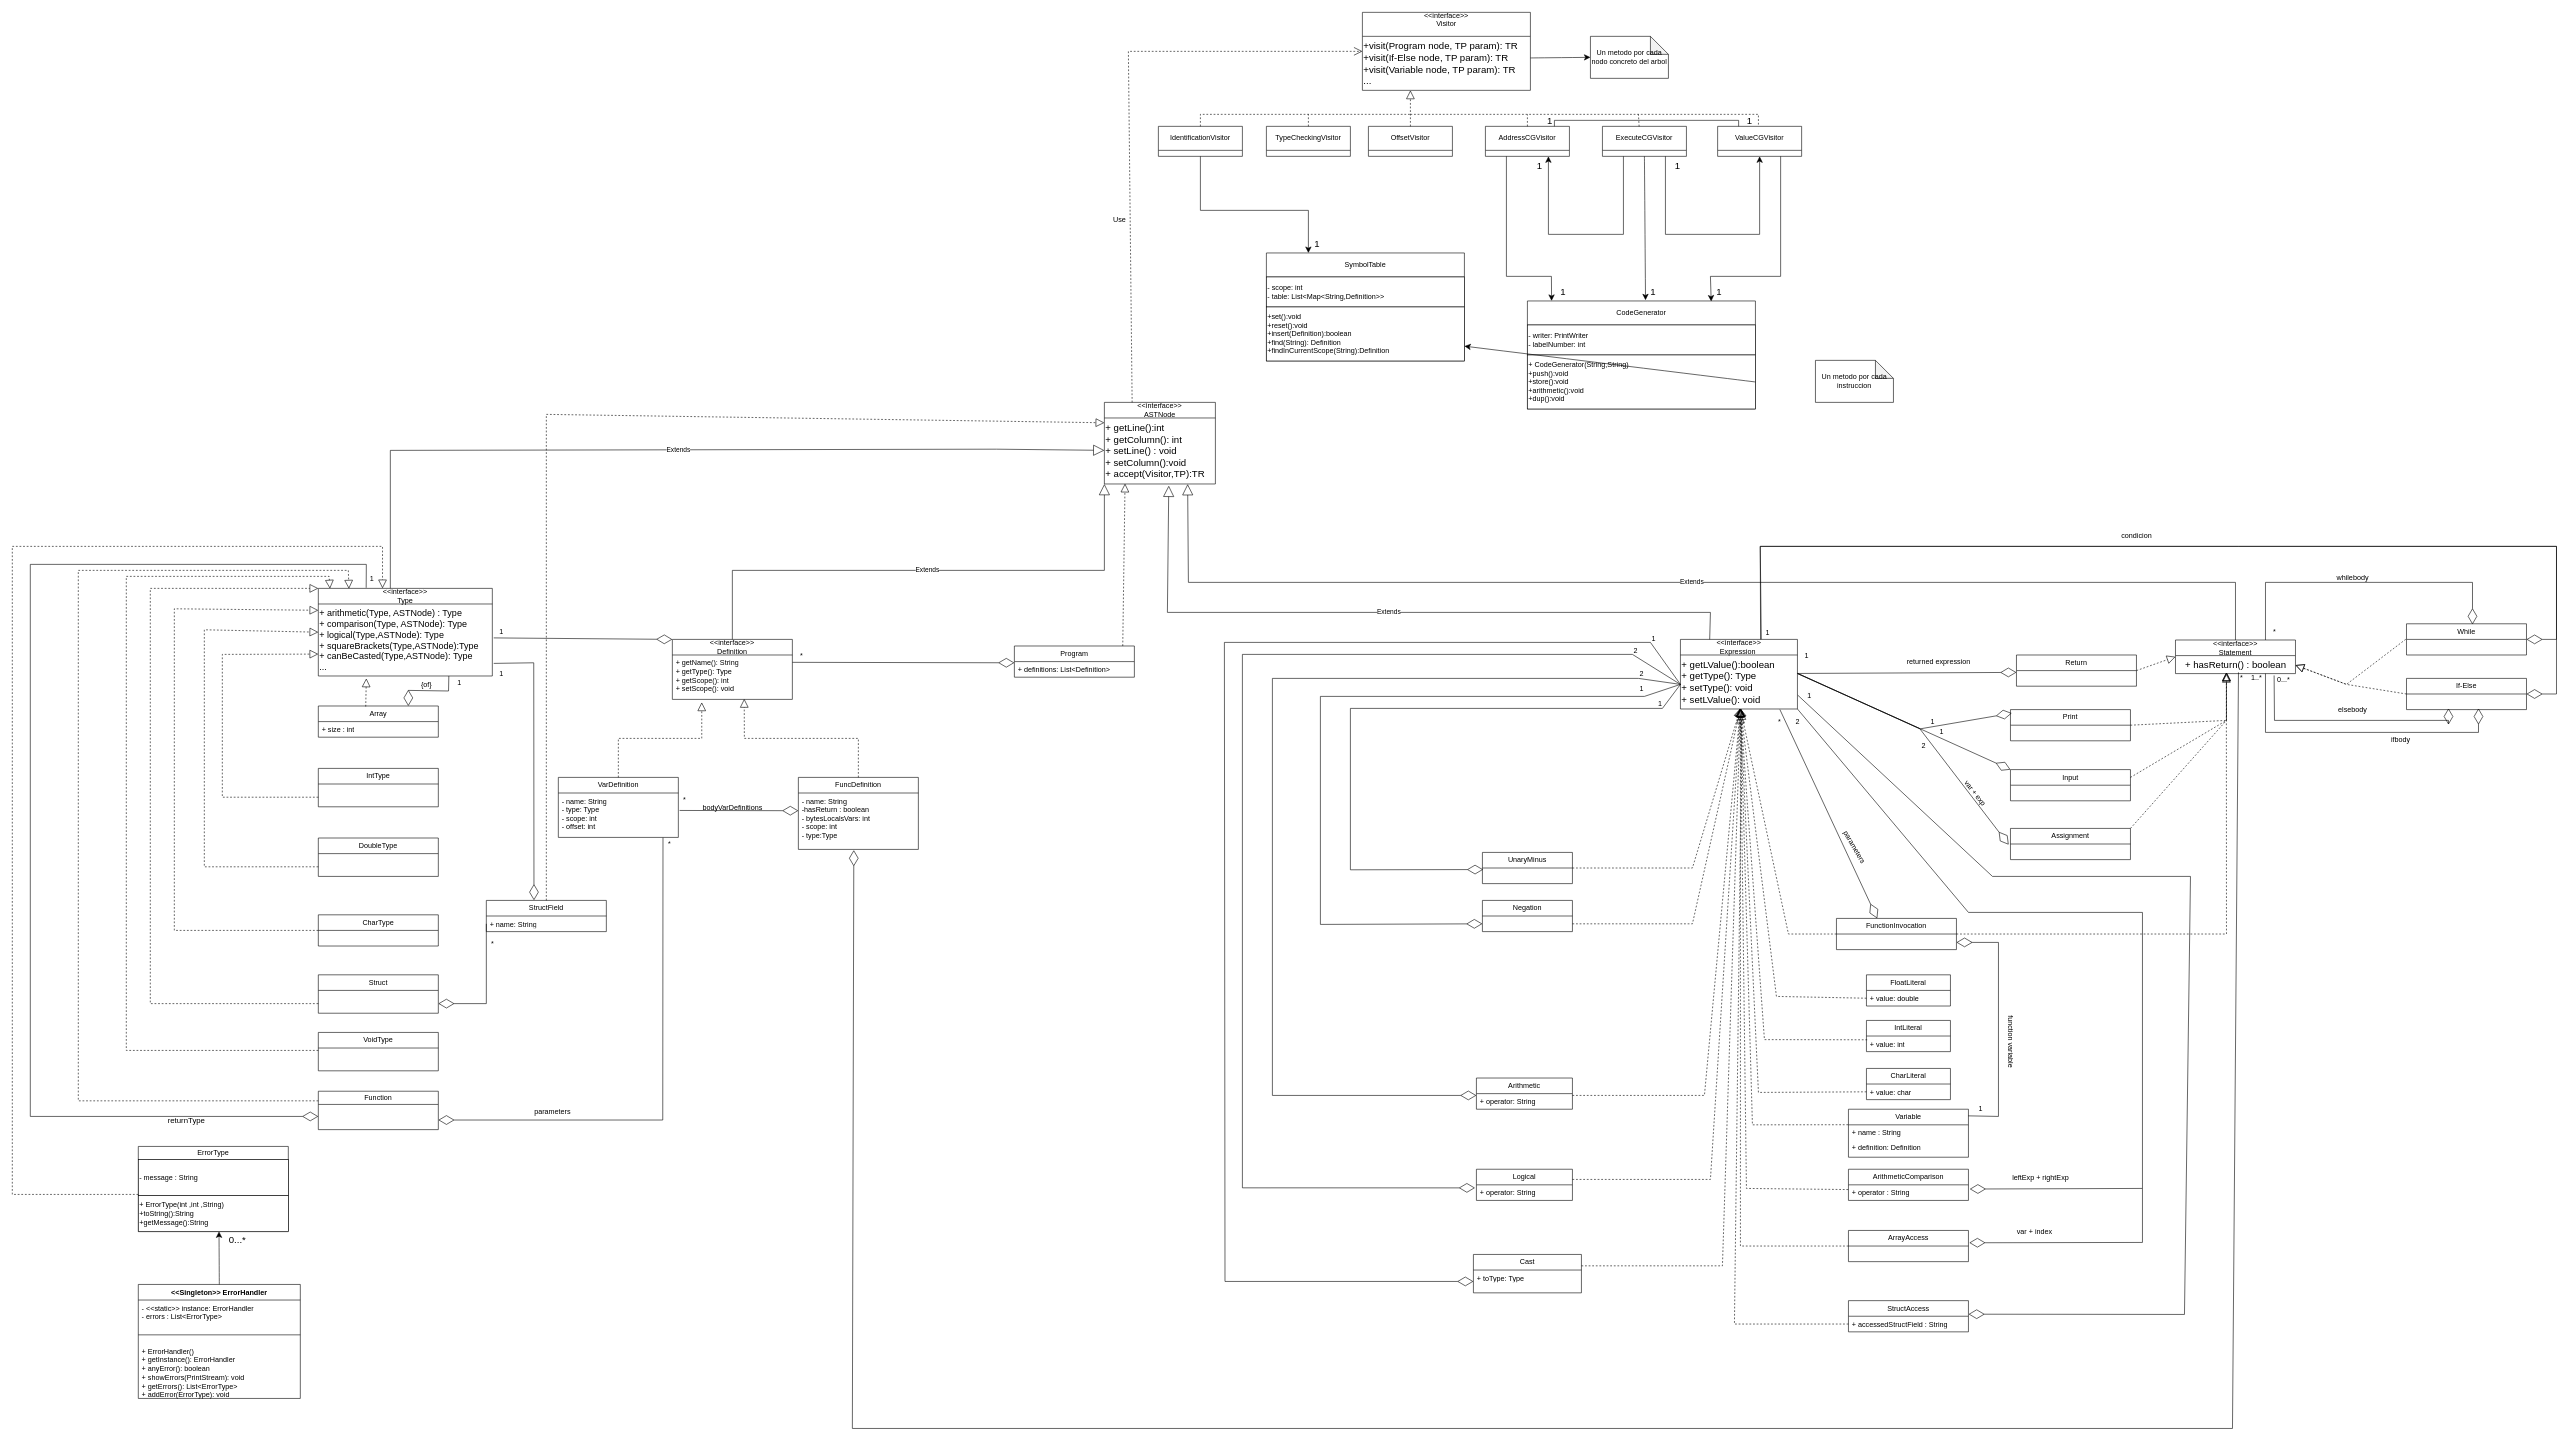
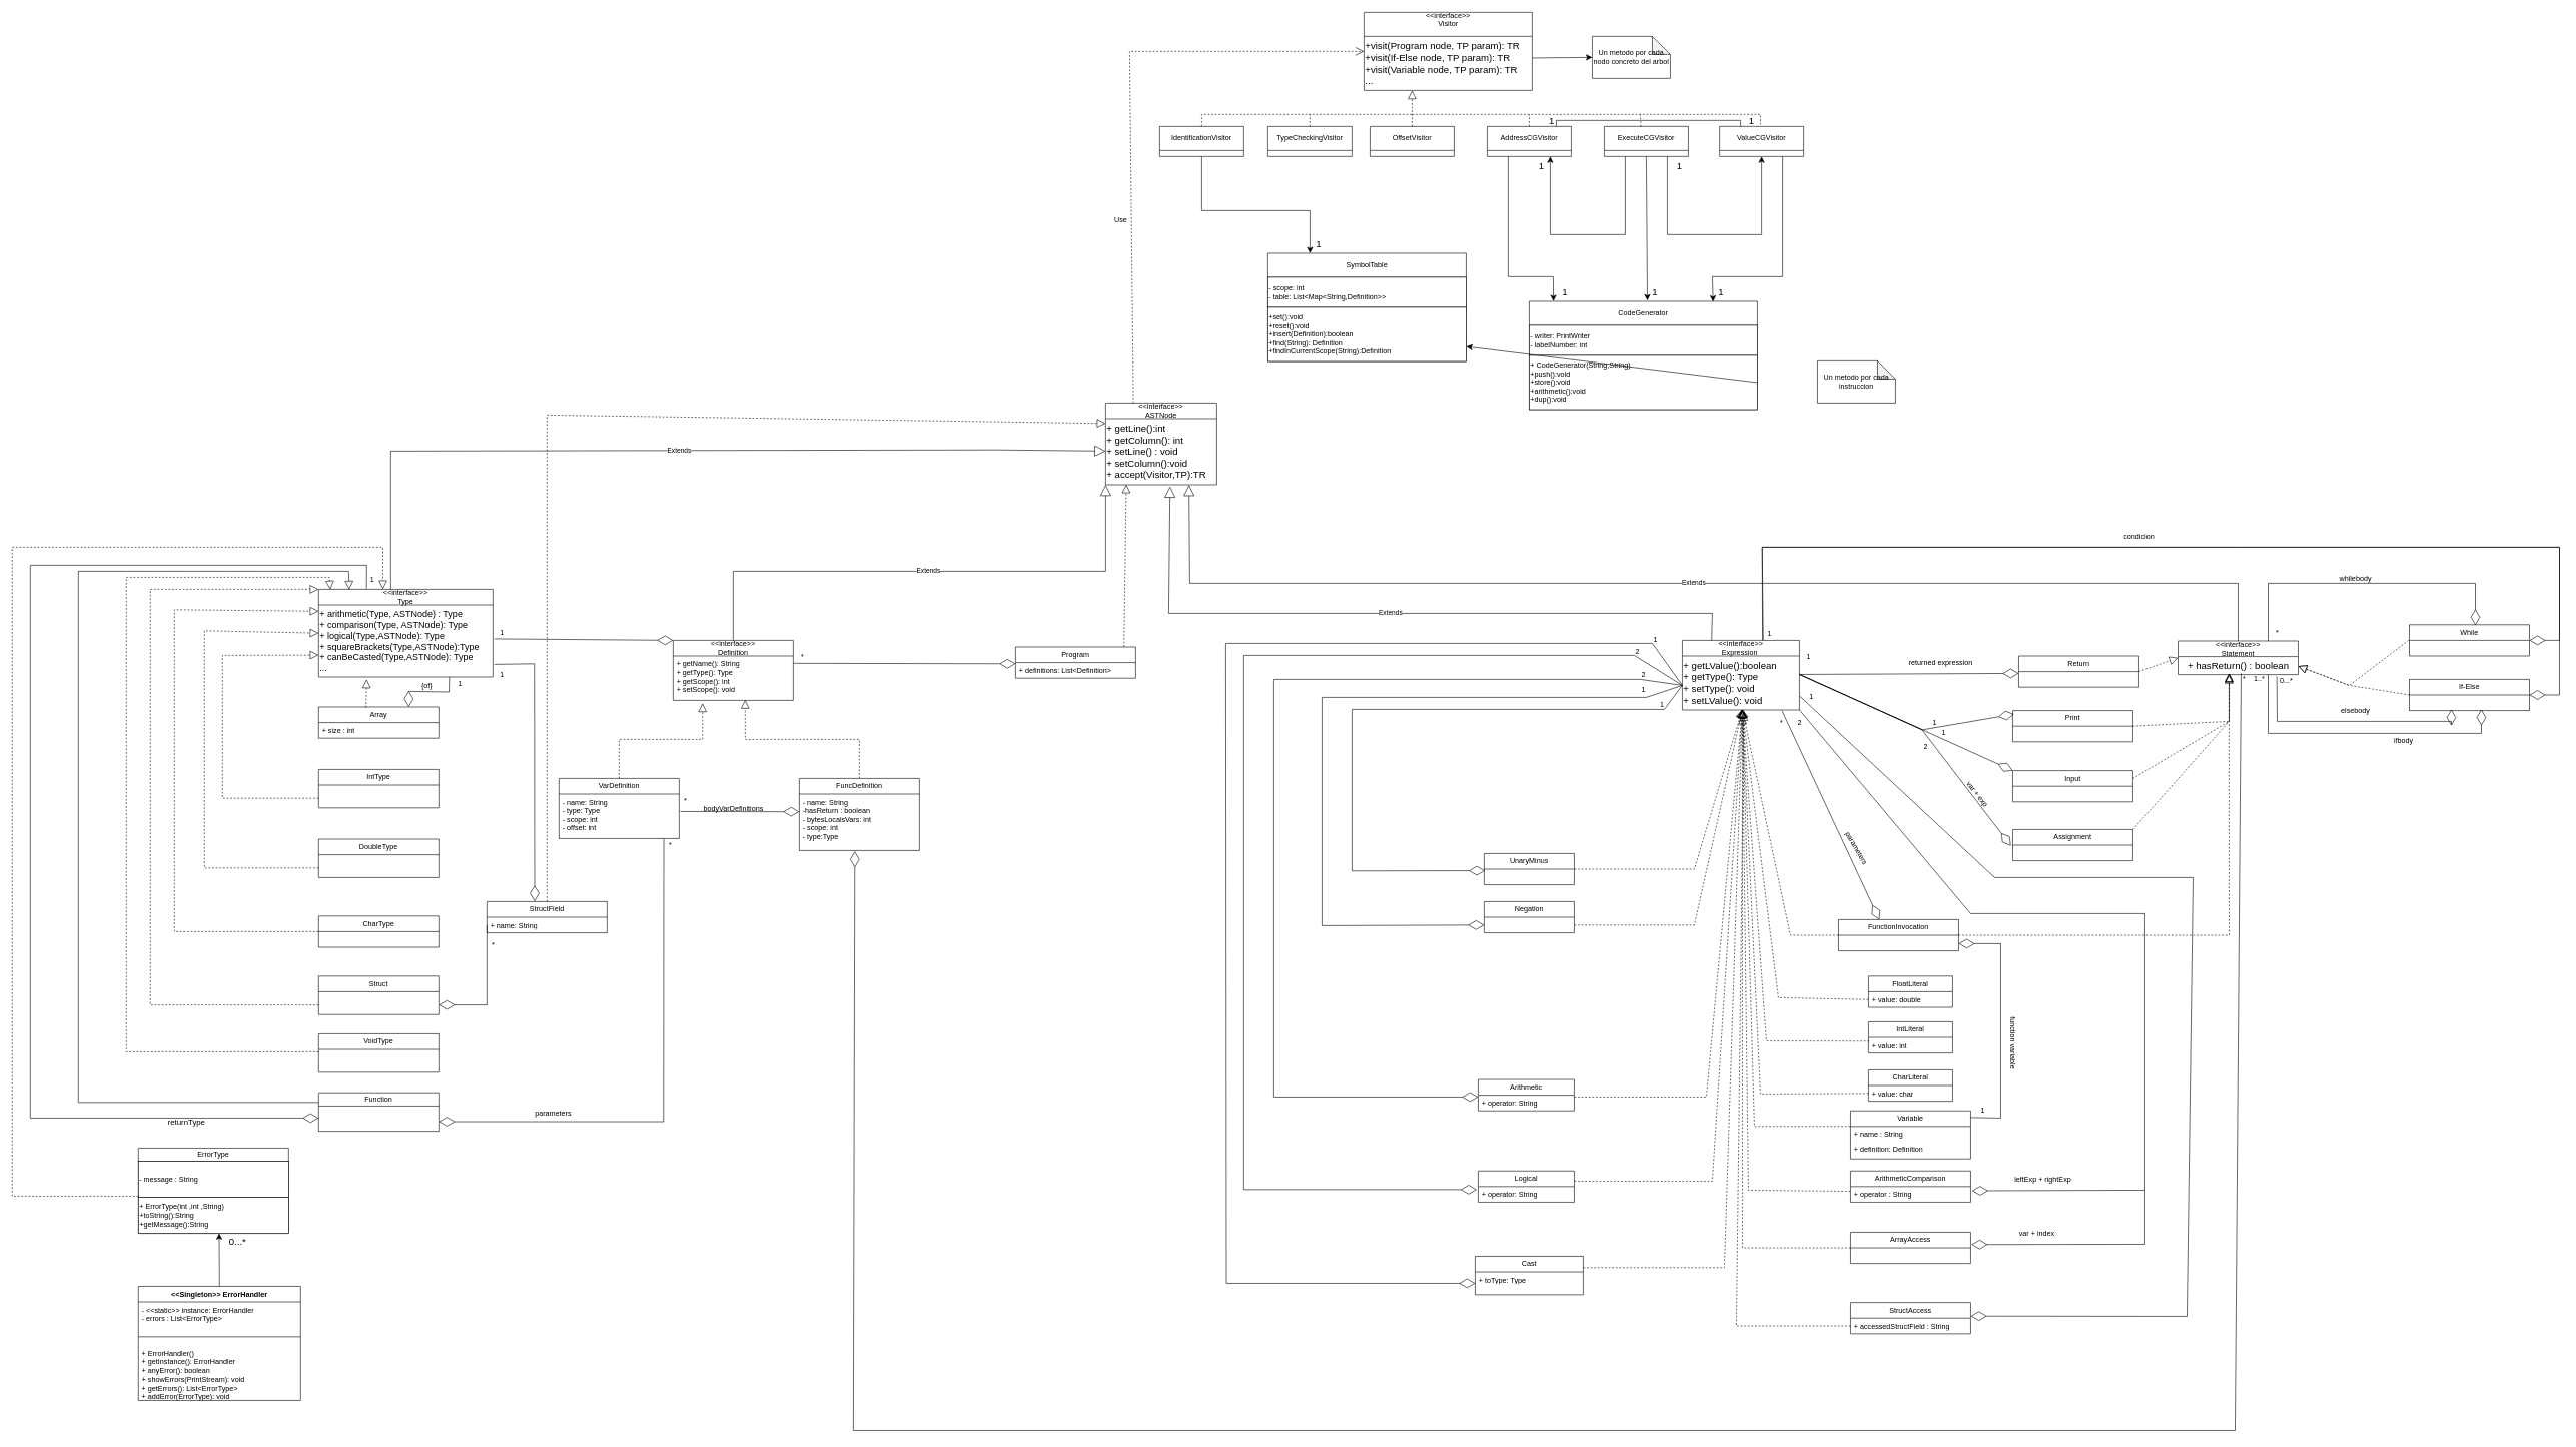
- <mxCell id="129" value="" style="endArrow=block;dashed=1;endFill=0;endSize=12;html=1;rounded=0;exitX=0;exitY=0.25;exitDx=0;exitDy=0;entryX=0.176;entryY=0.004;entryDx=0;entryDy=0;entryPerimeter=0;" parent="1" source="128" target="30" edge="1"><mxGeometry width="160" relative="1" as="geometry"><mxPoint x="540" y="1760" as="sourcePoint" /><mxPoint x="620" y="1073" as="targetPoint" /><Array as="points"><mxPoint x="130" y="1834" /><mxPoint x="130" y="950" /><mxPoint x="580" y="950" /></Array></mxGeometry></mxCell>
+ <mxCell id="129" value="" style="endArrow=block;dashed=0;endFill=0;endSize=12;html=1;rounded=0;exitX=0;exitY=0.25;exitDx=0;exitDy=0;entryX=0.176;entryY=0.004;entryDx=0;entryDy=0;entryPerimeter=0;" parent="1" source="128" target="30" edge="1"><mxGeometry width="160" relative="1" as="geometry"><mxPoint x="540" y="1760" as="sourcePoint" /><mxPoint x="620" y="1073" as="targetPoint" /><Array as="points"><mxPoint x="130" y="1834" /><mxPoint x="130" y="950" /><mxPoint x="580" y="950" /></Array></mxGeometry></mxCell>
